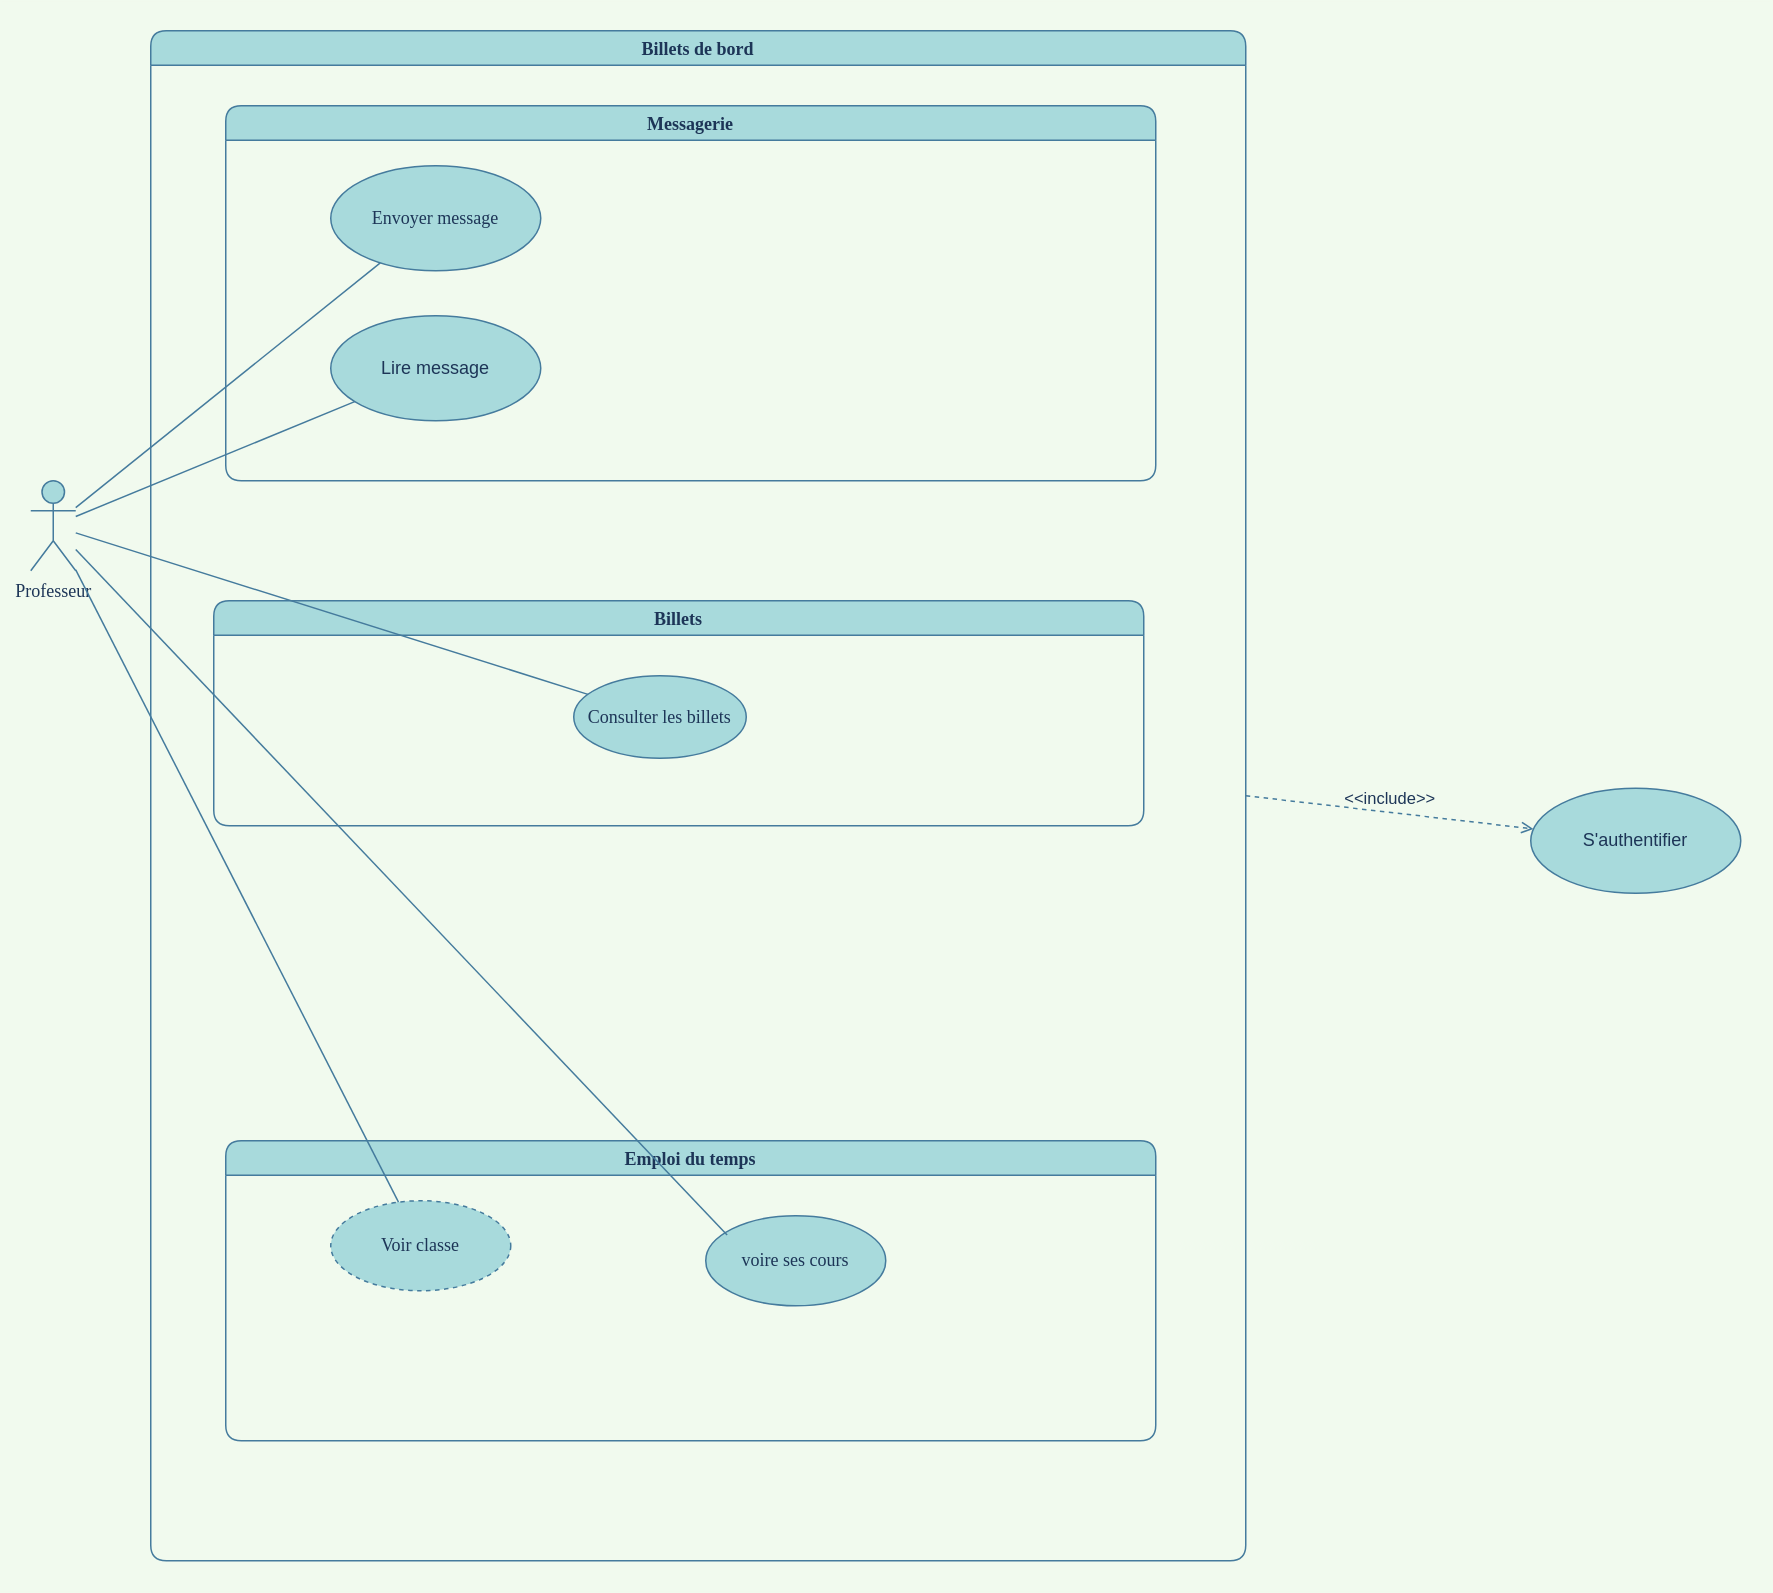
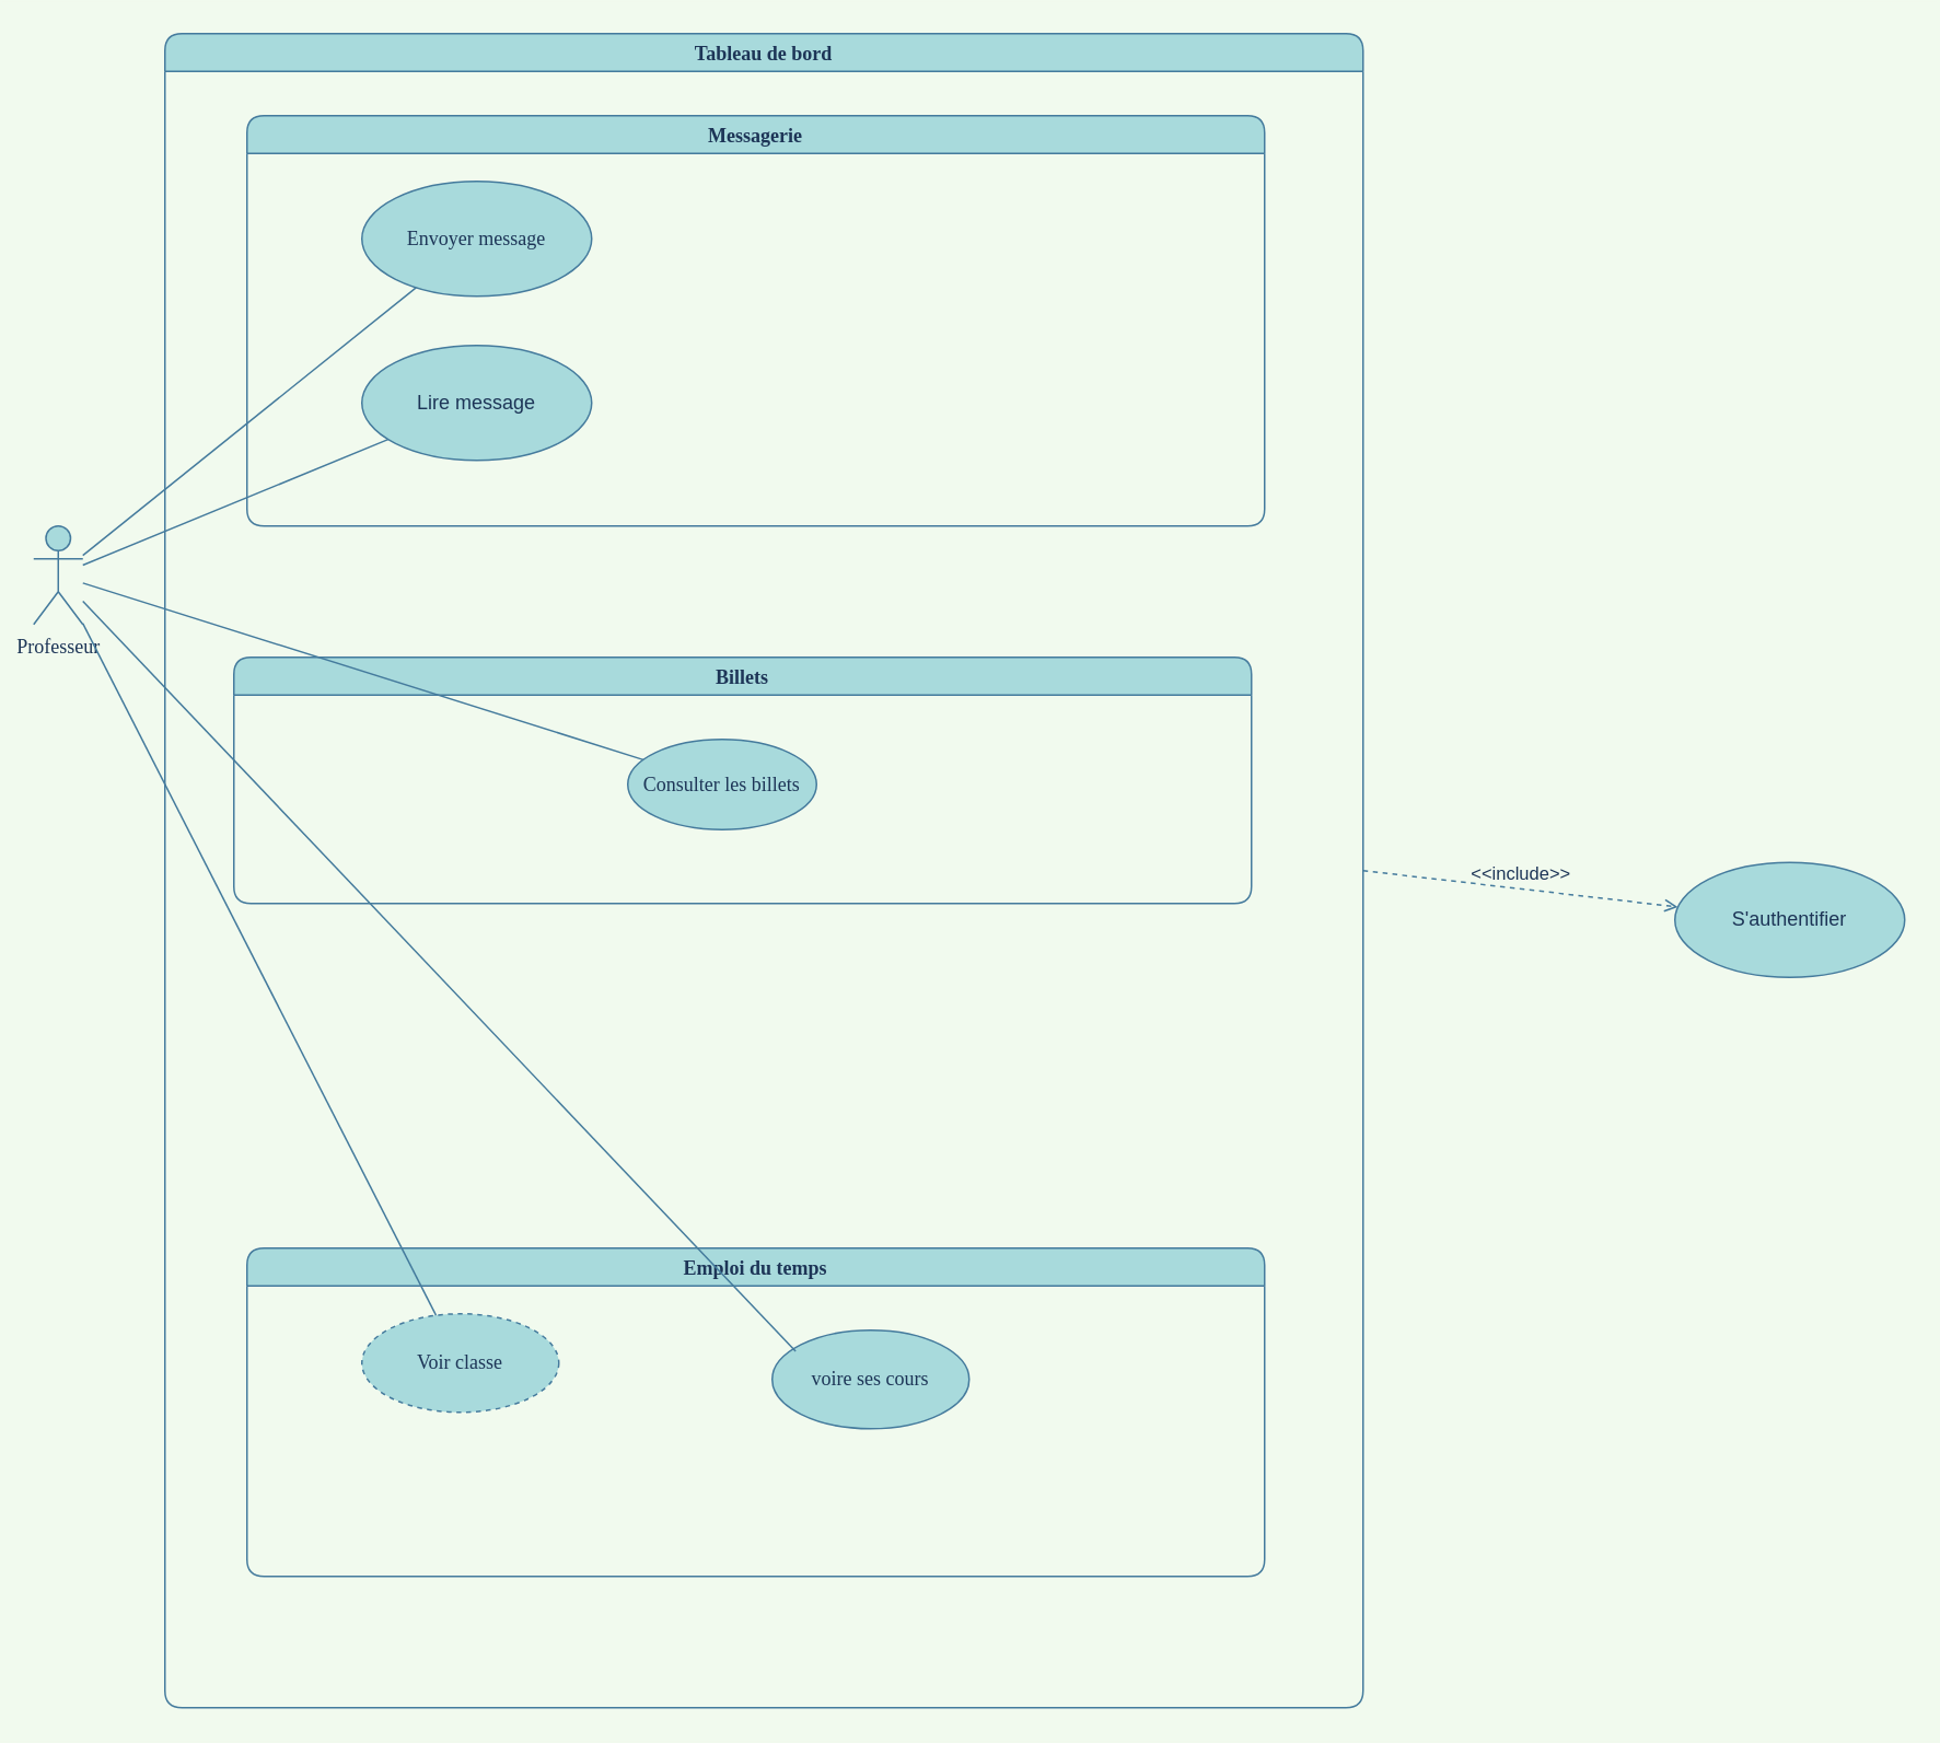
- <mxCell id="3" value="Billets de bord" style="swimlane;fontFamily=Tahoma;rounded=1;fillColor=#A8DADC;strokeColor=#457B9D;fontColor=#1D3557;" parent="1" vertex="1"><mxGeometry x="100" y="20" width="730" height="1020" as="geometry"><mxRectangle x="190" y="220" width="90" height="30" as="alternateBounds" /></mxGeometry></mxCell>
+ <mxCell id="3" value="Tableau de bord" style="swimlane;fontFamily=Tahoma;rounded=1;fillColor=#A8DADC;strokeColor=#457B9D;fontColor=#1D3557;" parent="1" vertex="1"><mxGeometry x="100" y="20" width="730" height="1020" as="geometry"><mxRectangle x="190" y="220" width="90" height="30" as="alternateBounds" /></mxGeometry></mxCell>
